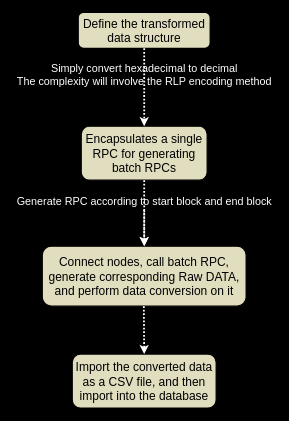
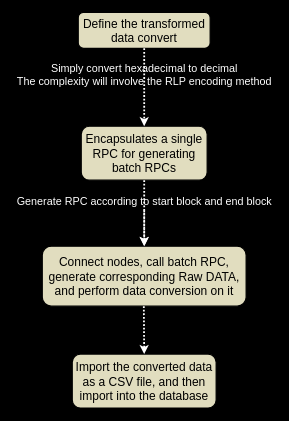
- <mxCell id="2" value="&lt;span style=&quot;font-size: 20px;&quot;&gt;Define the transformed data structure&lt;/span&gt;" style="rounded=1;whiteSpace=wrap;html=1;strokeWidth=2;fillColor=#E1DDBF;strokeColor=default;" parent="1" vertex="1"><mxGeometry x="130" y="20" width="220" height="60" as="geometry" /></mxCell>
+ <mxCell id="2" value="&lt;span style=&quot;font-size: 20px;&quot;&gt;Define the transformed data convert&lt;/span&gt;" style="rounded=1;whiteSpace=wrap;html=1;strokeWidth=2;fillColor=#E1DDBF;strokeColor=default;" parent="1" vertex="1"><mxGeometry x="130" y="20" width="220" height="60" as="geometry" /></mxCell>
